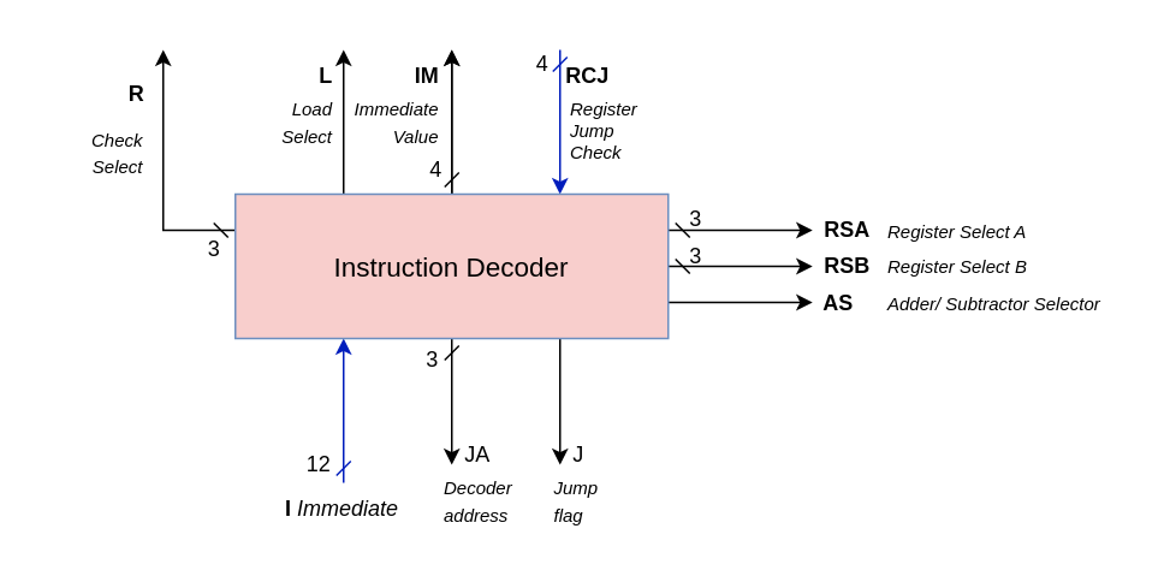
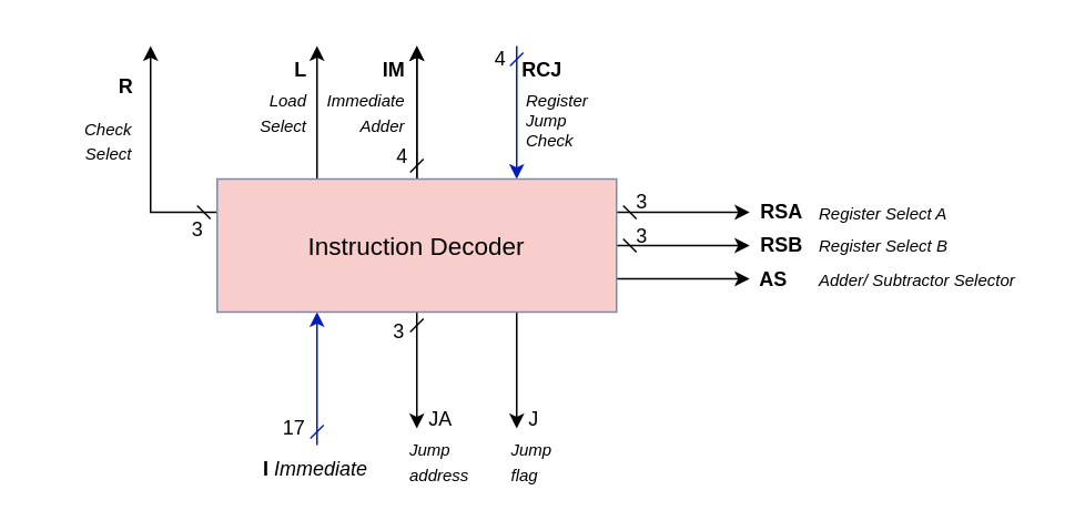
- <mxCell id="27" value="&lt;i style=&quot;font-size: 10px;&quot;&gt;Immediate&lt;br&gt;Value&lt;/i&gt;" style="text;html=1;align=right;verticalAlign=middle;resizable=0;points=[];autosize=1;strokeColor=none;fillColor=none;fontSize=12;" vertex="1" parent="1"><mxGeometry x="174" y="47" width="70" height="40" as="geometry" /></mxCell>
+ <mxCell id="27" value="&lt;i style=&quot;font-size: 10px;&quot;&gt;Immediate&lt;br&gt;Adder&lt;/i&gt;" style="text;html=1;align=right;verticalAlign=middle;resizable=0;points=[];autosize=1;strokeColor=none;fillColor=none;fontSize=12;" vertex="1" parent="1"><mxGeometry x="174" y="47" width="70" height="40" as="geometry" /></mxCell>
- <mxCell id="24" value="12" style="text;html=1;align=center;verticalAlign=middle;resizable=0;points=[];autosize=1;strokeColor=none;fillColor=none;fontSize=12;" vertex="1" parent="1"><mxGeometry x="156" y="242" width="40" height="30" as="geometry" /></mxCell>
+ <mxCell id="24" value="17" style="text;html=1;align=center;verticalAlign=middle;resizable=0;points=[];autosize=1;strokeColor=none;fillColor=none;fontSize=12;" vertex="1" parent="1"><mxGeometry x="156" y="242" width="40" height="30" as="geometry" /></mxCell>
- <mxCell id="36" value="&lt;i&gt;&lt;font style=&quot;font-size: 10px;&quot;&gt;Decoder &lt;br&gt;address&lt;/font&gt;&lt;/i&gt;" style="text;html=1;align=left;verticalAlign=middle;resizable=0;points=[];autosize=1;strokeColor=none;fillColor=none;fontSize=12;" vertex="1" parent="1"><mxGeometry x="244" y="257" width="60" height="40" as="geometry" /></mxCell>
+ <mxCell id="36" value="&lt;i&gt;&lt;font style=&quot;font-size: 10px;&quot;&gt;Jump &lt;br&gt;address&lt;/font&gt;&lt;/i&gt;" style="text;html=1;align=left;verticalAlign=middle;resizable=0;points=[];autosize=1;strokeColor=none;fillColor=none;fontSize=12;" vertex="1" parent="1"><mxGeometry x="244" y="257" width="60" height="40" as="geometry" /></mxCell>
